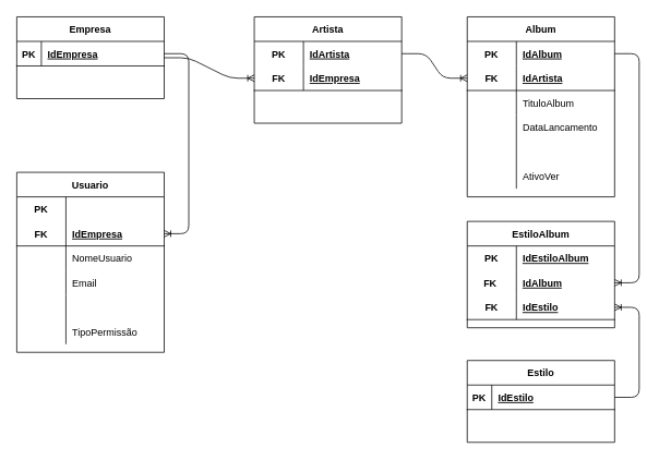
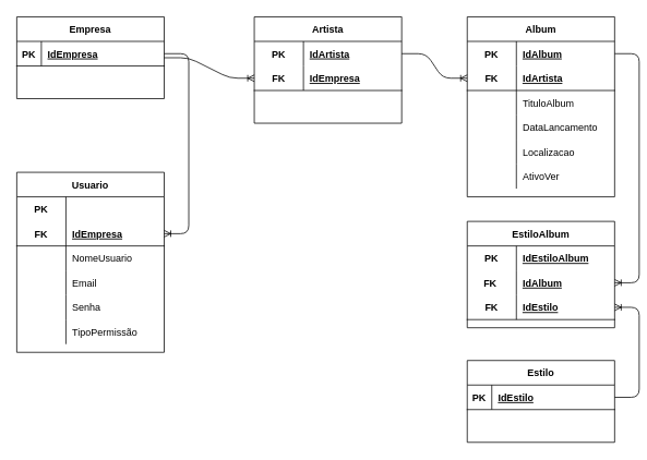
+ <mxCell id="52" value="Localizacao" style="shape=partialRectangle;connectable=0;fillColor=none;top=0;left=0;bottom=0;right=0;align=left;spacingLeft=6;overflow=hidden;" vertex="1" parent="50"><mxGeometry x="60" width="120" height="30" as="geometry" /></mxCell>
+ <mxCell id="22" value="Senha" style="shape=partialRectangle;connectable=0;fillColor=none;top=0;left=0;bottom=0;right=0;align=left;spacingLeft=6;overflow=hidden;" parent="20" vertex="1"><mxGeometry x="60" width="120" height="30" as="geometry" /></mxCell>
